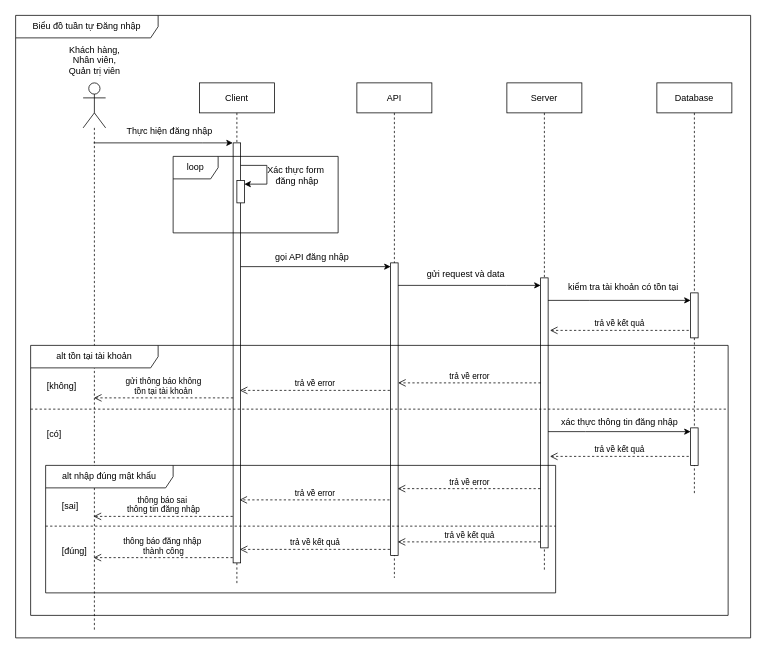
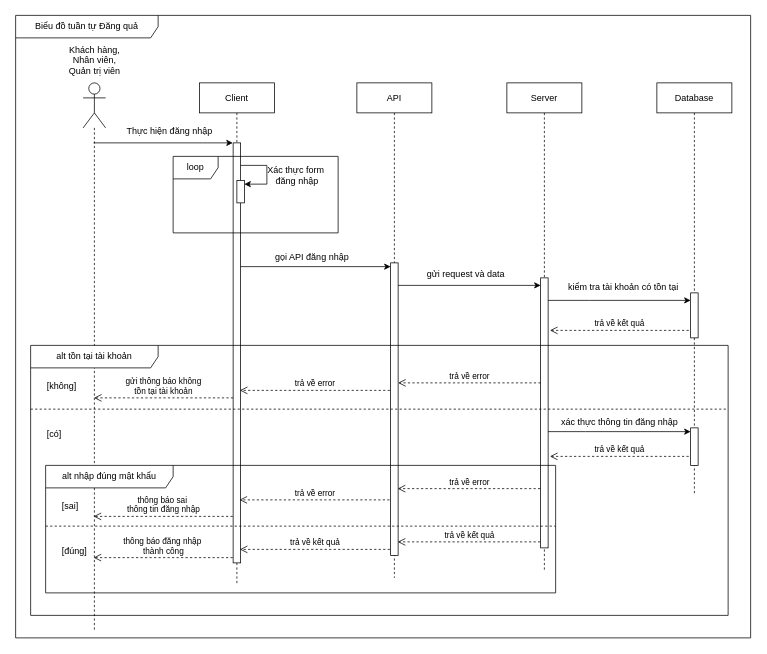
- <mxCell id="45" value="Biểu đồ tuần tự Đăng nhập" style="shape=umlFrame;whiteSpace=wrap;html=1;pointerEvents=0;width=190;height=30;" vertex="1" parent="1"><mxGeometry x="20" y="20" width="980" height="830" as="geometry" /></mxCell>
+ <mxCell id="45" value="Biểu đồ tuần tự Đăng quả" style="shape=umlFrame;whiteSpace=wrap;html=1;pointerEvents=0;width=190;height=30;" vertex="1" parent="1"><mxGeometry x="20" y="20" width="980" height="830" as="geometry" /></mxCell>
